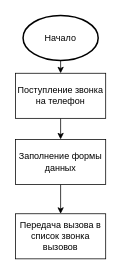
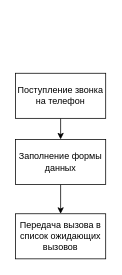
- <mxCell id="3" value="Начало" style="strokeWidth=2;html=1;shape=mxgraph.flowchart.start_1;whiteSpace=wrap;" vertex="1" parent="1"><mxGeometry x="30" y="20" width="100" height="60" as="geometry" /></mxCell>
- <mxCell id="2" style="edgeStyle=orthogonalEdgeStyle;rounded=0;orthogonalLoop=1;jettySize=auto;html=1;exitX=0.5;exitY=1;exitDx=0;exitDy=0;exitPerimeter=0;entryX=0.5;entryY=0;entryDx=0;entryDy=0;" edge="1" parent="1" source="3" target="7"><mxGeometry relative="1" as="geometry" /></mxCell>
- <mxCell id="8" value="Передача вызова в список звонка вызовов" style="rounded=0;whiteSpace=wrap;html=1;" vertex="1" parent="1"><mxGeometry x="20" y="284" width="120" height="60" as="geometry" /></mxCell>
+ <mxCell id="8" value="Передача вызова в список ожидающих вызовов" style="rounded=0;whiteSpace=wrap;html=1;" vertex="1" parent="1"><mxGeometry x="20" y="284" width="120" height="60" as="geometry" /></mxCell>
